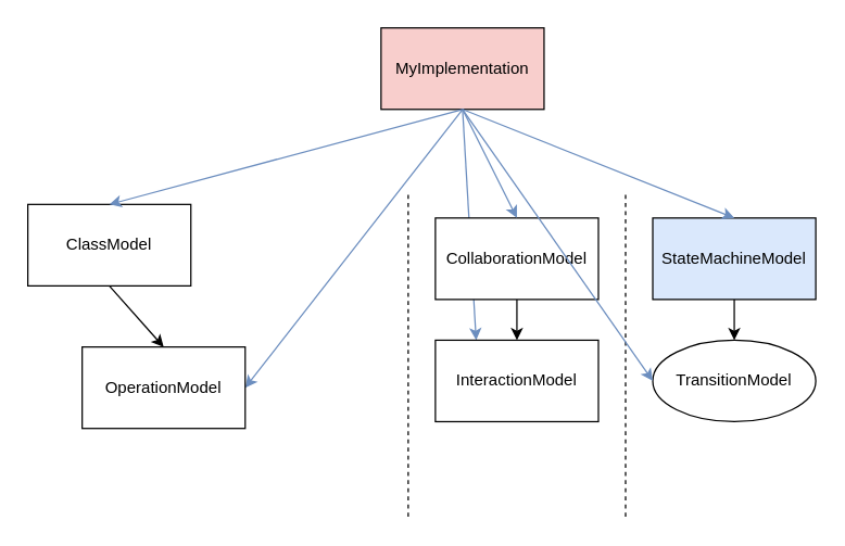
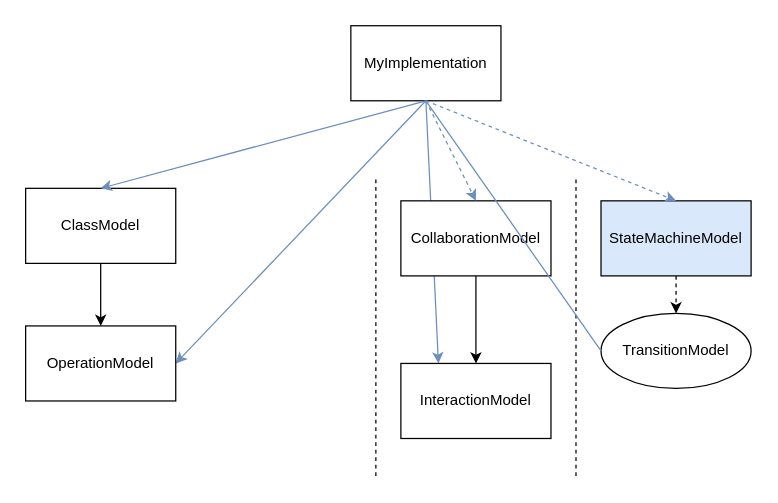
- <mxCell id="11" value="MyImplementation" style="rounded=0;whiteSpace=wrap;html=1;fillColor=#f8cecc;" vertex="1" parent="1"><mxGeometry x="280" y="20" width="120" height="60" as="geometry" /></mxCell>
+ <mxCell id="11" value="MyImplementation" style="rounded=0;whiteSpace=wrap;html=1;" vertex="1" parent="1"><mxGeometry x="280" y="20" width="120" height="60" as="geometry" /></mxCell>
- <mxCell id="14" value="" style="endArrow=classic;html=1;rounded=0;exitX=0.5;exitY=1;exitDx=0;exitDy=0;entryX=0.5;entryY=0;entryDx=0;entryDy=0;fillColor=#dae8fc;strokeColor=#6c8ebf;" edge="1" parent="1" source="11" target="6"><mxGeometry width="50" height="50" relative="1" as="geometry"><mxPoint x="450" y="120" as="sourcePoint" /><mxPoint x="500" y="70" as="targetPoint" /></mxGeometry></mxCell>
+ <mxCell id="14" value="" style="endArrow=classic;html=1;rounded=0;exitX=0.5;exitY=1;exitDx=0;exitDy=0;entryX=0.5;entryY=0;entryDx=0;entryDy=0;fillColor=#dae8fc;strokeColor=#6c8ebf;dashed=1;" edge="1" parent="1" source="11" target="6"><mxGeometry width="50" height="50" relative="1" as="geometry"><mxPoint x="450" y="120" as="sourcePoint" /><mxPoint x="500" y="70" as="targetPoint" /></mxGeometry></mxCell>
- <mxCell id="13" value="" style="endArrow=classic;html=1;rounded=0;entryX=0.5;entryY=0;entryDx=0;entryDy=0;exitX=0.5;exitY=1;exitDx=0;exitDy=0;fillColor=#dae8fc;strokeColor=#6c8ebf;" edge="1" parent="1" source="11" target="5"><mxGeometry width="50" height="50" relative="1" as="geometry"><mxPoint x="340" y="80" as="sourcePoint" /><mxPoint x="230" y="170" as="targetPoint" /></mxGeometry></mxCell>
+ <mxCell id="13" value="" style="endArrow=classic;html=1;rounded=0;entryX=0.5;entryY=0;entryDx=0;entryDy=0;exitX=0.5;exitY=1;exitDx=0;exitDy=0;fillColor=#dae8fc;strokeColor=#6c8ebf;dashed=1;" edge="1" parent="1" source="11" target="5"><mxGeometry width="50" height="50" relative="1" as="geometry"><mxPoint x="340" y="80" as="sourcePoint" /><mxPoint x="230" y="170" as="targetPoint" /></mxGeometry></mxCell>
- <mxCell id="18" value="" style="endArrow=classic;html=1;rounded=0;exitX=0.5;exitY=1;exitDx=0;exitDy=0;entryX=0.5;entryY=0;entryDx=0;entryDy=0;" edge="1" parent="1" source="6" target="10"><mxGeometry width="50" height="50" relative="1" as="geometry"><mxPoint x="390" y="230" as="sourcePoint" /><mxPoint x="390" y="260" as="targetPoint" /></mxGeometry></mxCell>
+ <mxCell id="18" value="" style="endArrow=classic;html=1;rounded=0;exitX=0.5;exitY=1;exitDx=0;exitDy=0;entryX=0.5;entryY=0;entryDx=0;entryDy=0;dashed=1;" edge="1" parent="1" source="6" target="10"><mxGeometry width="50" height="50" relative="1" as="geometry"><mxPoint x="390" y="230" as="sourcePoint" /><mxPoint x="390" y="260" as="targetPoint" /></mxGeometry></mxCell>
- <mxCell id="19" value="" style="endArrow=classic;html=1;rounded=0;entryX=0;entryY=0.5;entryDx=0;entryDy=0;fillColor=#dae8fc;strokeColor=#6c8ebf;exitX=0.5;exitY=1;exitDx=0;exitDy=0;" edge="1" parent="1" source="11" target="10"><mxGeometry width="50" height="50" relative="1" as="geometry"><mxPoint x="350" y="90" as="sourcePoint" /><mxPoint x="390" y="260" as="targetPoint" /></mxGeometry></mxCell>
+ <mxCell id="19" value="" style="endArrow=none;html=1;rounded=0;entryX=0;entryY=0.5;entryDx=0;entryDy=0;fillColor=#dae8fc;strokeColor=#6c8ebf;exitX=0.5;exitY=1;exitDx=0;exitDy=0;" edge="1" parent="1" source="11" target="10"><mxGeometry width="50" height="50" relative="1" as="geometry"><mxPoint x="350" y="90" as="sourcePoint" /><mxPoint x="390" y="260" as="targetPoint" /></mxGeometry></mxCell>
- <mxCell id="15" value="InteractionModel" style="rounded=0;whiteSpace=wrap;html=1;" vertex="1" parent="1"><mxGeometry x="320" y="250" width="120" height="60" as="geometry" /></mxCell>
+ <mxCell id="15" value="InteractionModel" style="rounded=0;whiteSpace=wrap;html=1;" vertex="1" parent="1"><mxGeometry x="320" y="290" width="120" height="60" as="geometry" /></mxCell>
- <mxCell id="9" value="OperationModel" style="rounded=0;whiteSpace=wrap;html=1;" vertex="1" parent="1"><mxGeometry x="60" y="255" width="120" height="60" as="geometry" /></mxCell>
+ <mxCell id="9" value="OperationModel" style="rounded=0;whiteSpace=wrap;html=1;" vertex="1" parent="1"><mxGeometry x="20" y="260" width="120" height="60" as="geometry" /></mxCell>
